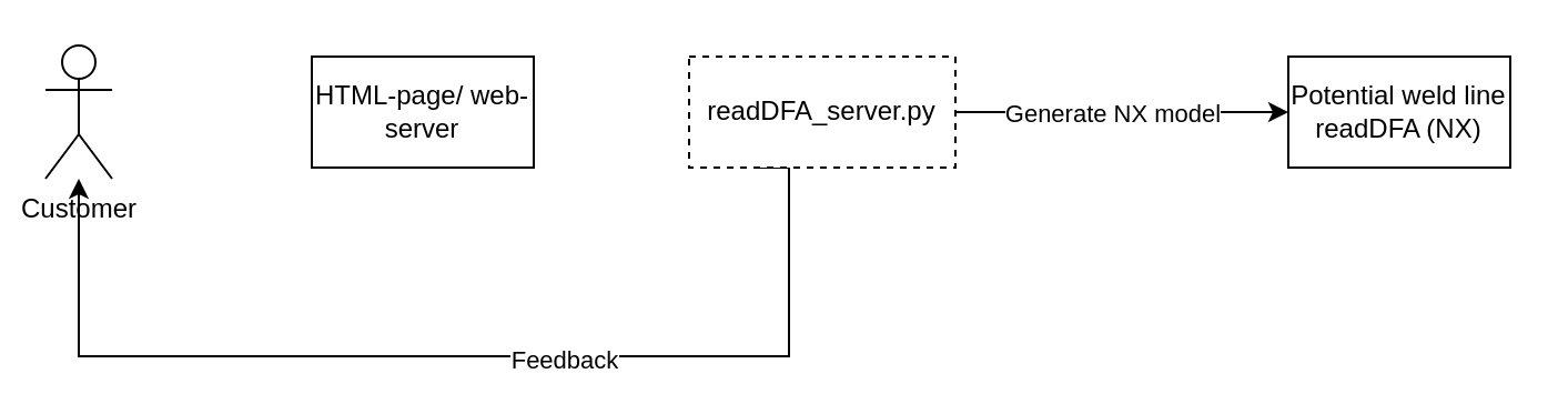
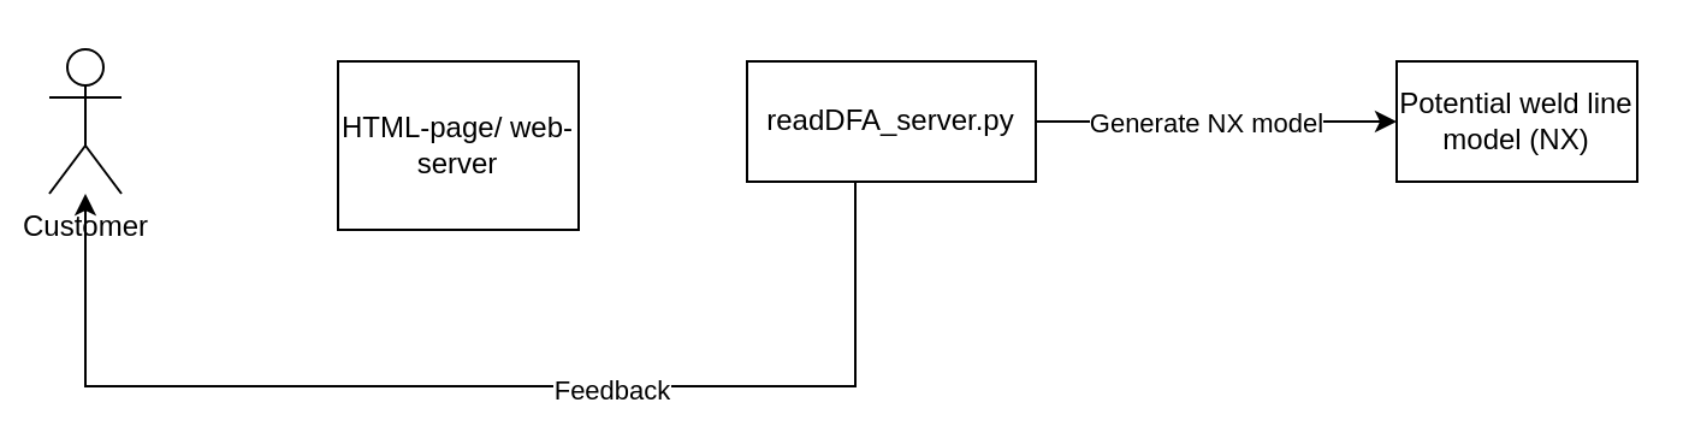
- <mxCell id="3" value="HTML-page/ web- server" style="rounded=0;whiteSpace=wrap;html=1;" parent="1" vertex="1"><mxGeometry x="140" y="25" width="100" height="50" as="geometry" /></mxCell>
+ <mxCell id="3" value="HTML-page/ web- server" style="rounded=0;whiteSpace=wrap;html=1;" parent="1" vertex="1"><mxGeometry x="140" y="25" width="100" height="70" as="geometry" /></mxCell>
- <mxCell id="6" value="readDFA_server.py" style="rounded=0;whiteSpace=wrap;html=1;dashed=1;" parent="1" vertex="1"><mxGeometry x="310" y="25" width="120" height="50" as="geometry" /></mxCell>
+ <mxCell id="6" value="readDFA_server.py" style="rounded=0;whiteSpace=wrap;html=1;" parent="1" vertex="1"><mxGeometry x="310" y="25" width="120" height="50" as="geometry" /></mxCell>
- <mxCell id="7" value="Potential weld line readDFA (NX)" style="rounded=0;whiteSpace=wrap;html=1;" parent="1" vertex="1"><mxGeometry x="580" y="25" width="100" height="50" as="geometry" /></mxCell>
+ <mxCell id="7" value="Potential weld line model (NX)" style="rounded=0;whiteSpace=wrap;html=1;" parent="1" vertex="1"><mxGeometry x="580" y="25" width="100" height="50" as="geometry" /></mxCell>
